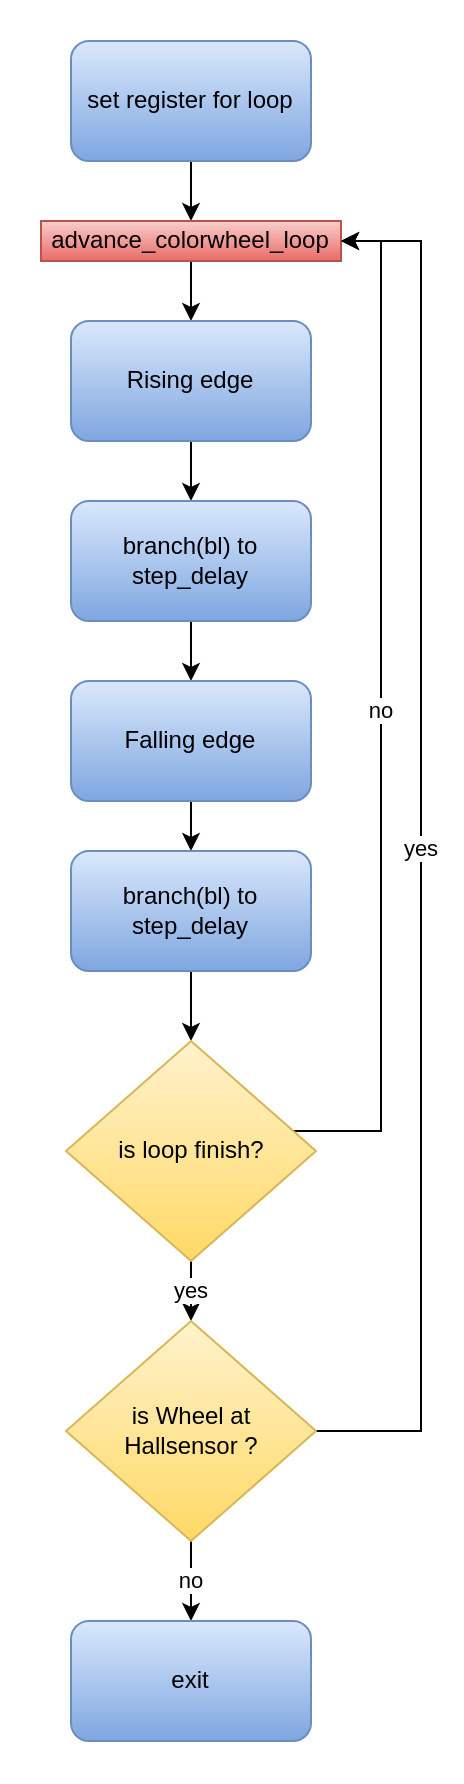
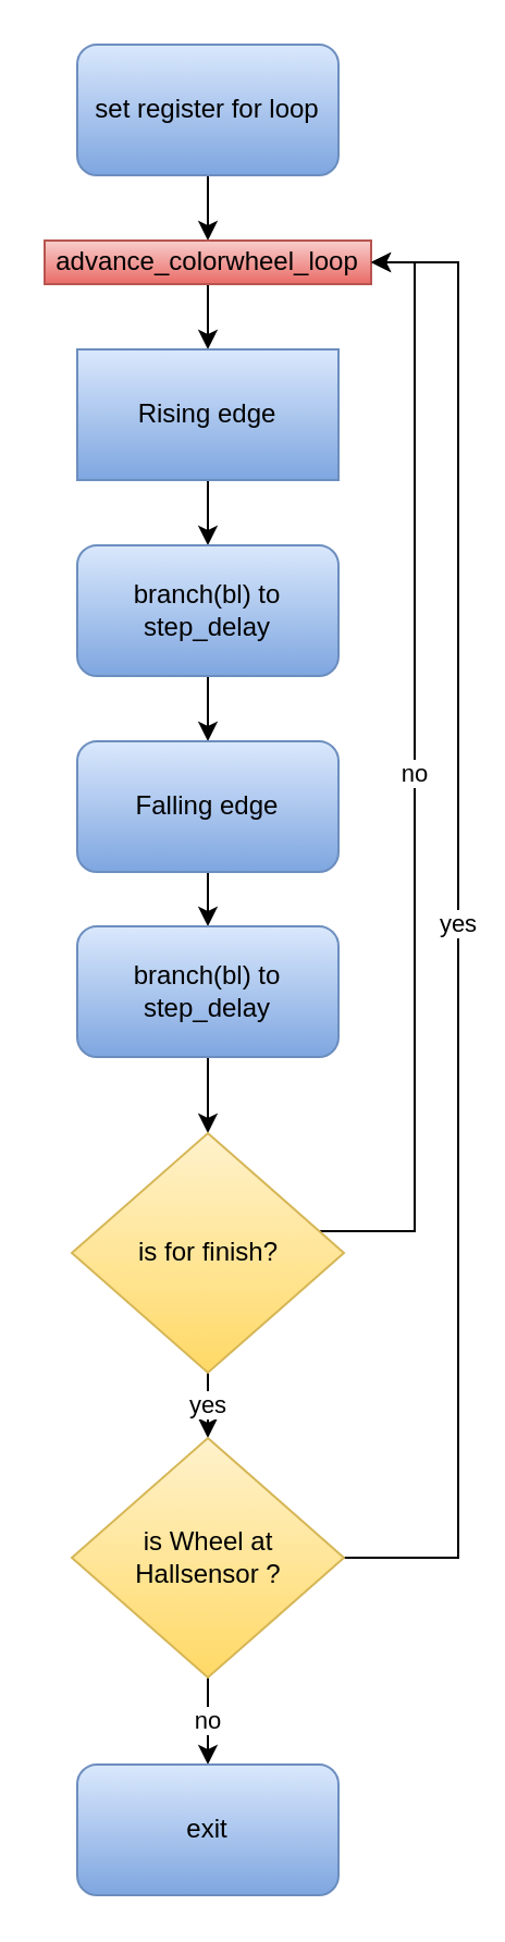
- <mxCell id="7" value="Rising edge" style="rounded=1;whiteSpace=wrap;html=1;gradientColor=#7ea6e0;fillColor=#dae8fc;strokeColor=#6c8ebf;" parent="1" vertex="1"><mxGeometry x="35" y="160" width="120" height="60" as="geometry" /></mxCell>
+ <mxCell id="7" value="Rising edge" style="whiteSpace=wrap;html=1;gradientColor=#7ea6e0;fillColor=#dae8fc;strokeColor=#6c8ebf;rounded=0;" parent="1" vertex="1"><mxGeometry x="35" y="160" width="120" height="60" as="geometry" /></mxCell>
- <mxCell id="16" value="is loop finish?" style="rhombus;whiteSpace=wrap;html=1;gradientColor=#ffd966;fillColor=#fff2cc;strokeColor=#d6b656;" parent="1" vertex="1"><mxGeometry x="32.5" y="520" width="125" height="110" as="geometry" /></mxCell>
+ <mxCell id="16" value="is for finish?" style="rhombus;whiteSpace=wrap;html=1;gradientColor=#ffd966;fillColor=#fff2cc;strokeColor=#d6b656;" parent="1" vertex="1"><mxGeometry x="32.5" y="520" width="125" height="110" as="geometry" /></mxCell>
